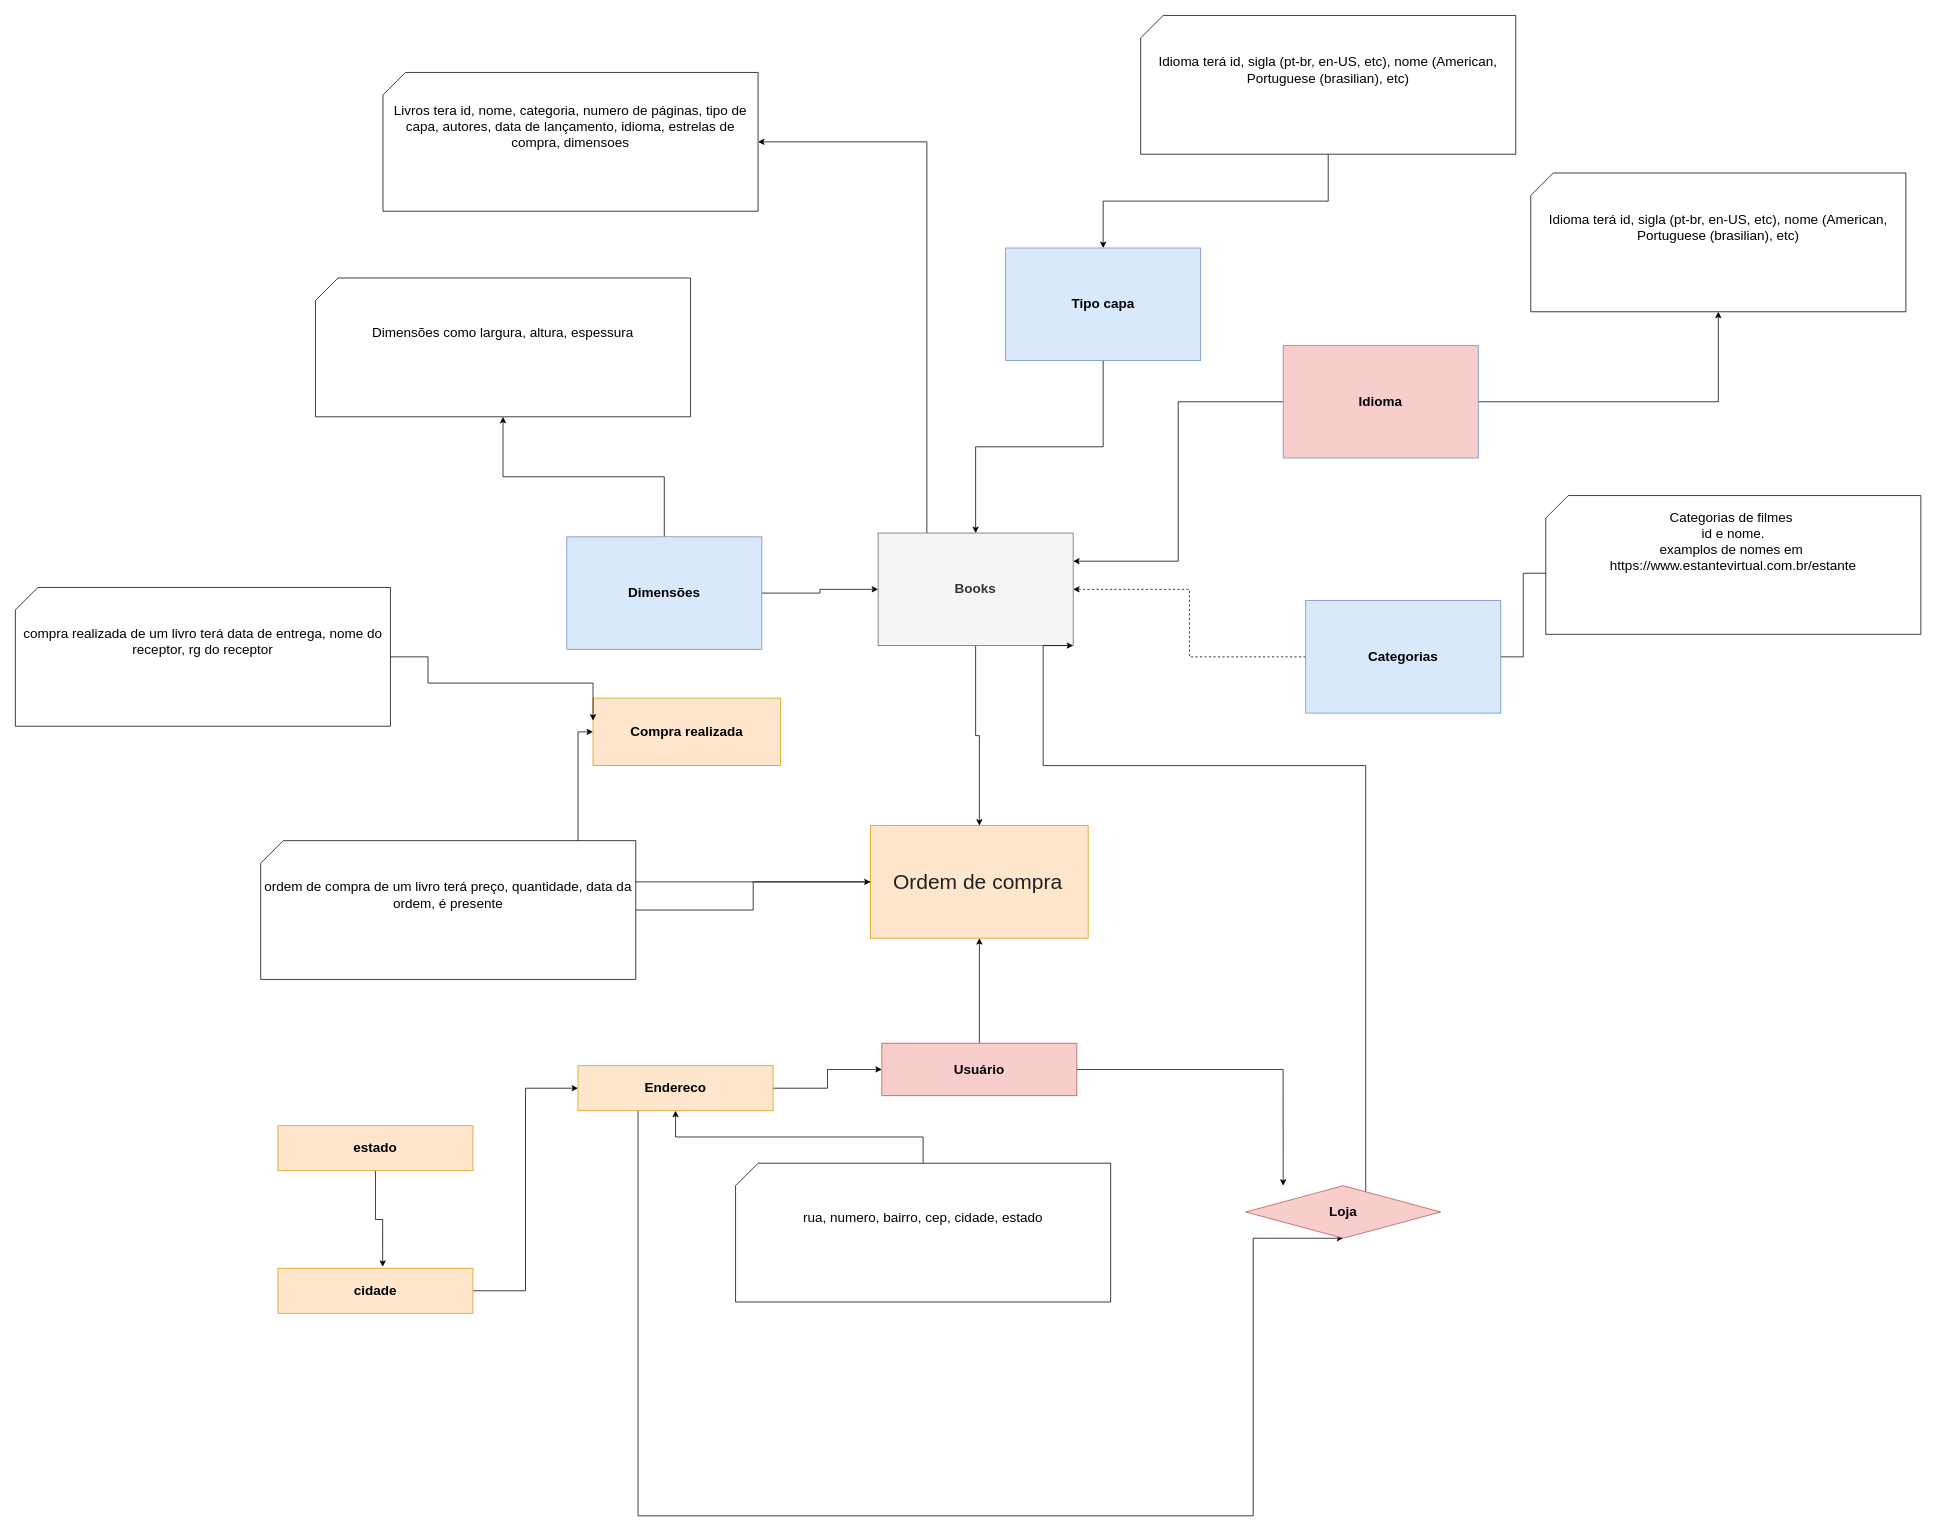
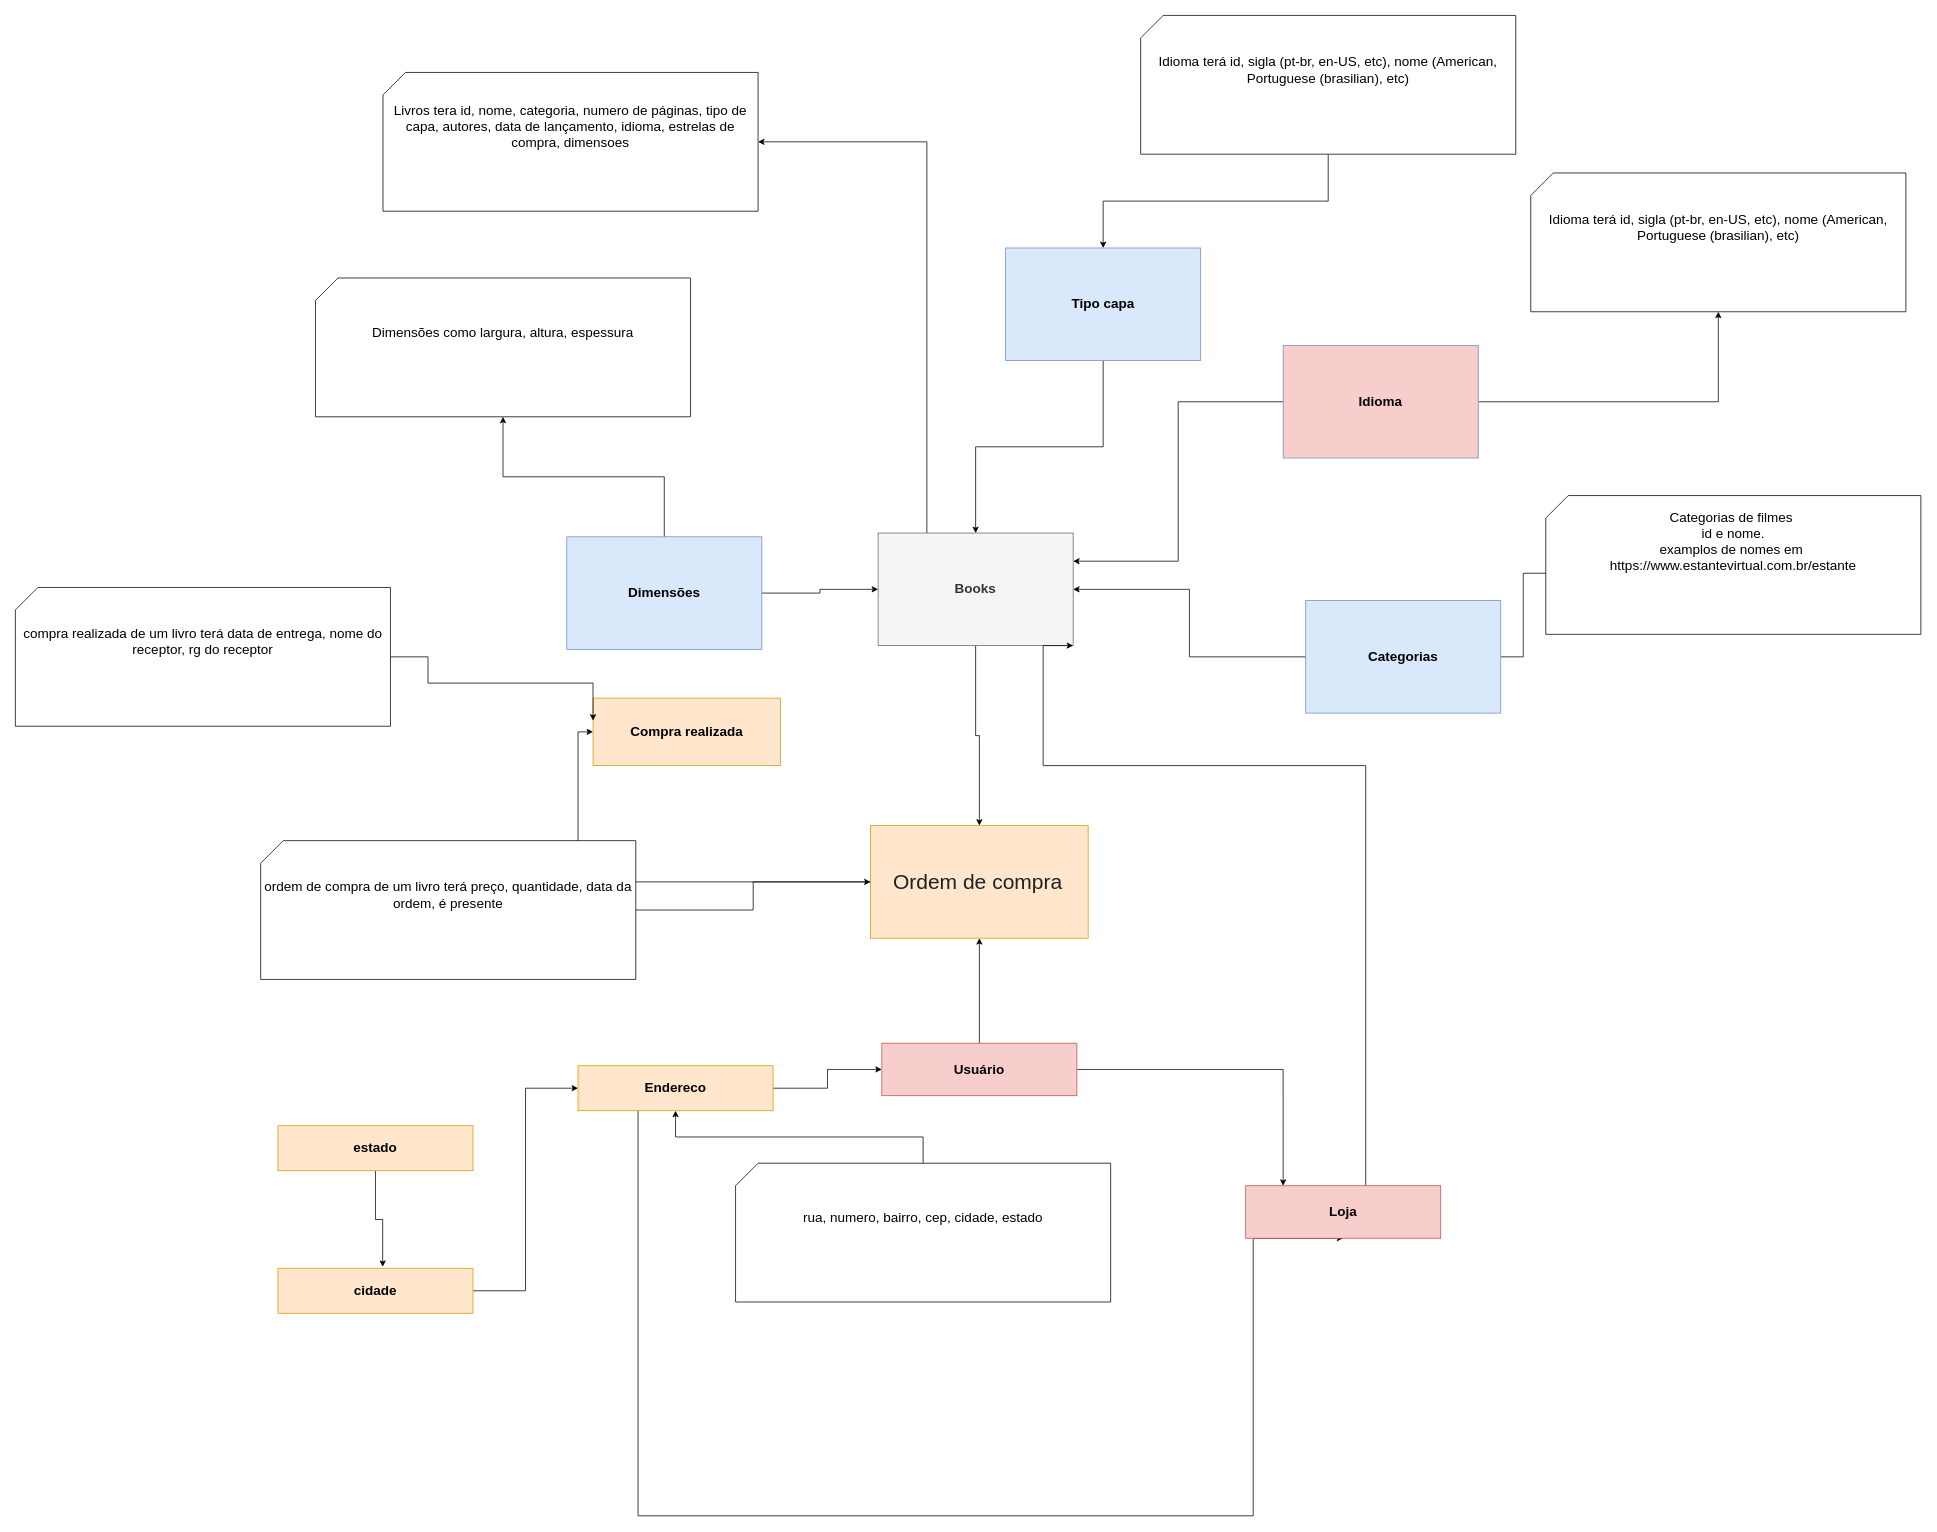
- <mxCell id="7" style="edgeStyle=orthogonalEdgeStyle;rounded=0;orthogonalLoop=1;jettySize=auto;html=1;entryX=1;entryY=0.5;entryDx=0;entryDy=0;fontSize=18;align=center;dashed=1;" parent="1" source="9" target="6" edge="1"><mxGeometry relative="1" as="geometry" /></mxCell>
+ <mxCell id="7" style="edgeStyle=orthogonalEdgeStyle;rounded=0;orthogonalLoop=1;jettySize=auto;html=1;entryX=1;entryY=0.5;entryDx=0;entryDy=0;fontSize=18;align=center;" parent="1" source="9" target="6" edge="1"><mxGeometry relative="1" as="geometry" /></mxCell>
- <mxCell id="42" value="Loja" style="rhombus;whiteSpace=wrap;html=1;fontSize=18;fontStyle=1;fillColor=#f8cecc;strokeColor=#b85450;align=center;" vertex="1" parent="1"><mxGeometry x="1660" y="1580" width="260" height="70" as="geometry" /></mxCell>
+ <mxCell id="42" value="Loja" style="rounded=0;whiteSpace=wrap;html=1;fontSize=18;fontStyle=1;fillColor=#f8cecc;strokeColor=#b85450;align=center;" vertex="1" parent="1"><mxGeometry x="1660" y="1580" width="260" height="70" as="geometry" /></mxCell>
